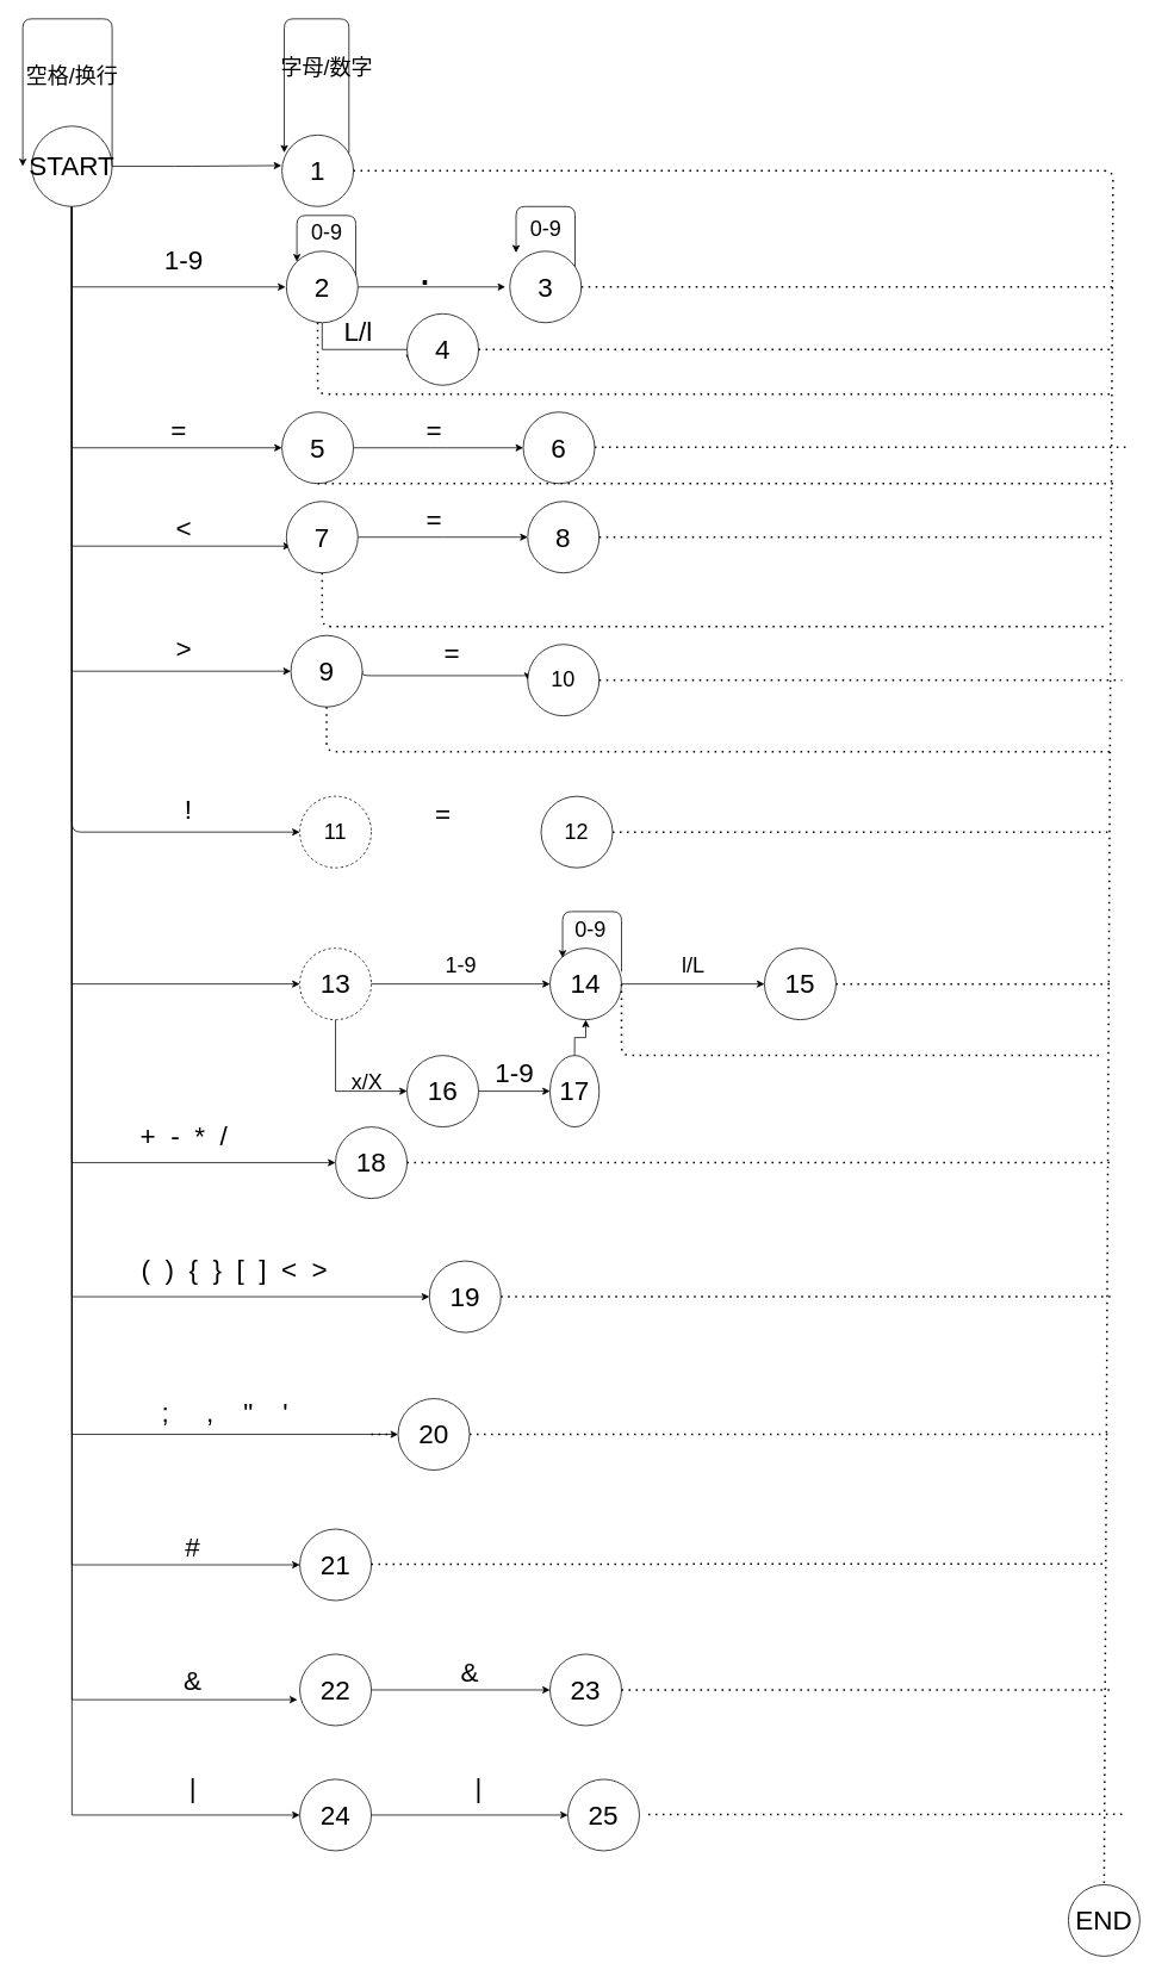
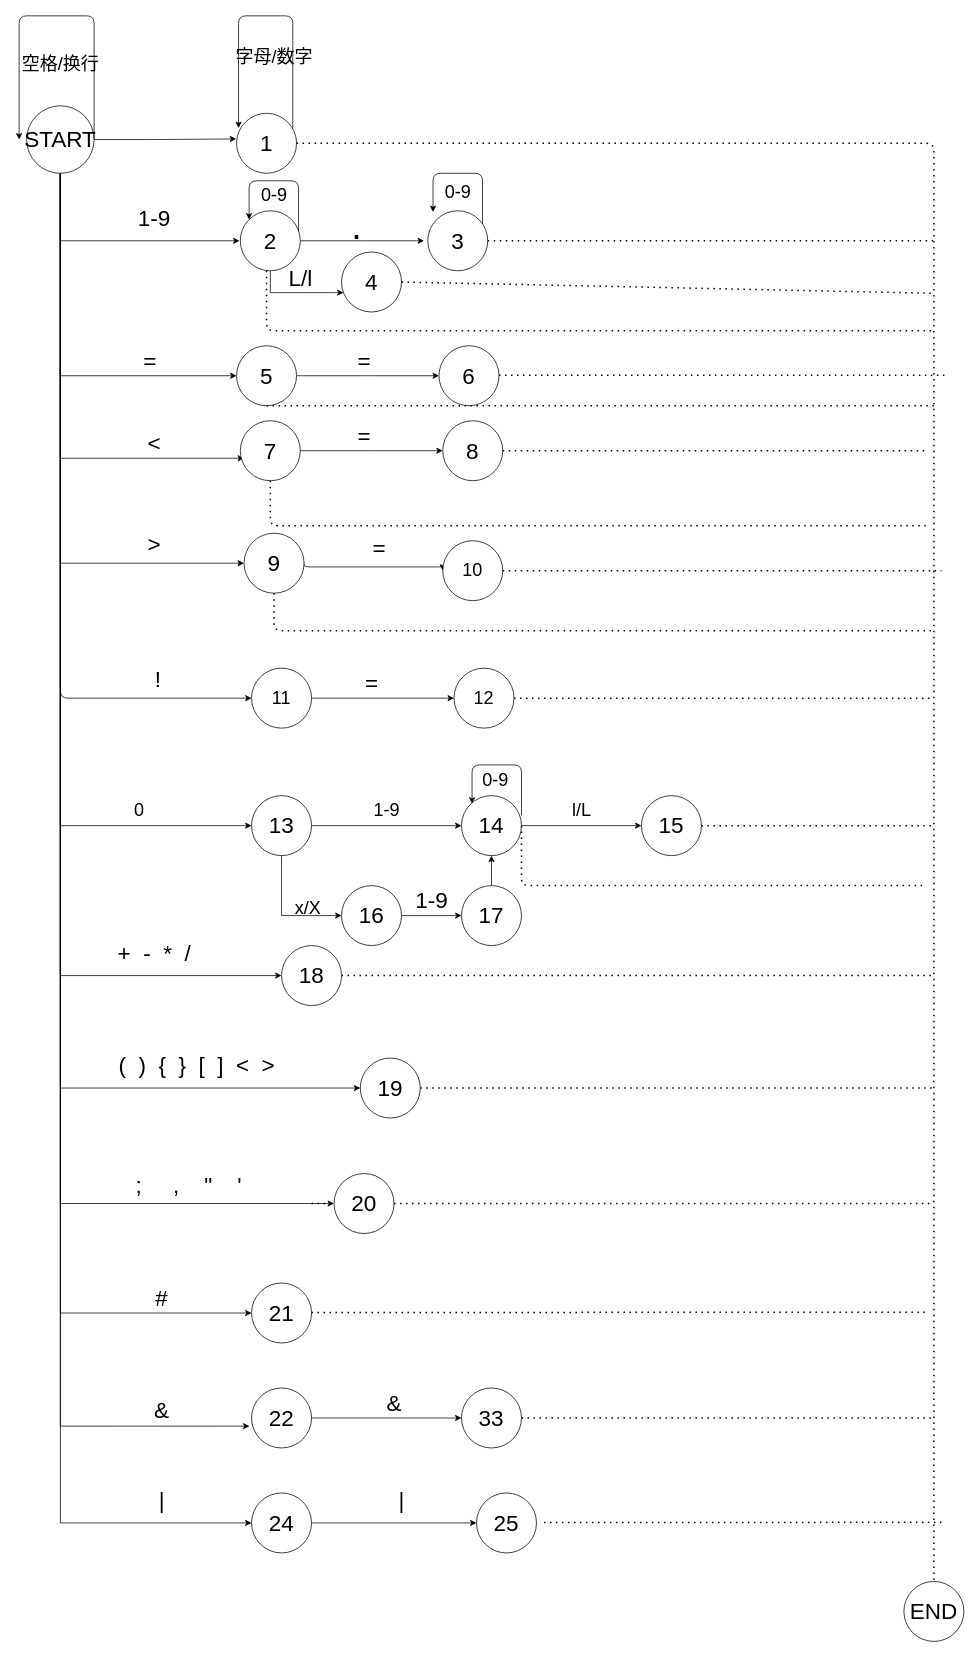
- <mxCell id="100" value="4" style="ellipse;whiteSpace=wrap;html=1;aspect=fixed;fontSize=30;" vertex="1" parent="1"><mxGeometry x="455" y="350" width="80" height="80" as="geometry" /></mxCell>
+ <mxCell id="100" value="4" style="ellipse;whiteSpace=wrap;html=1;aspect=fixed;fontSize=30;" vertex="1" parent="1"><mxGeometry x="455" y="335" width="80" height="80" as="geometry" /></mxCell>
- <mxCell id="49" value="11" style="ellipse;whiteSpace=wrap;html=1;aspect=fixed;fontSize=24;dashed=1;" parent="1" vertex="1"><mxGeometry x="335" y="890" width="80" height="80" as="geometry" /></mxCell>
+ <mxCell id="49" value="11" style="ellipse;whiteSpace=wrap;html=1;aspect=fixed;fontSize=24;" parent="1" vertex="1"><mxGeometry x="335" y="890" width="80" height="80" as="geometry" /></mxCell>
+ <mxCell id="48" style="edgeStyle=elbowEdgeStyle;orthogonalLoop=1;jettySize=auto;elbow=vertical;html=1;exitX=1;exitY=0.5;exitDx=0;exitDy=0;entryX=0;entryY=0.5;entryDx=0;entryDy=0;fontSize=24;" parent="1" source="49" target="50" edge="1"><mxGeometry relative="1" as="geometry" /></mxCell>
+ <mxCell id="61" value="&lt;font style=&quot;font-size: 24px&quot;&gt;0&lt;/font&gt;" style="text;html=1;align=center;verticalAlign=middle;resizable=0;points=[];autosize=1;" vertex="1" parent="1"><mxGeometry x="170" y="1070" width="30" height="20" as="geometry" /></mxCell>
- <mxCell id="60" value="&lt;font style=&quot;font-size: 30px&quot;&gt;13&lt;/font&gt;" style="ellipse;whiteSpace=wrap;html=1;aspect=fixed;dashed=1;" vertex="1" parent="1"><mxGeometry x="335" y="1060" width="80" height="80" as="geometry" /></mxCell>
+ <mxCell id="60" value="&lt;font style=&quot;font-size: 30px&quot;&gt;13&lt;/font&gt;" style="ellipse;whiteSpace=wrap;html=1;aspect=fixed;" vertex="1" parent="1"><mxGeometry x="335" y="1060" width="80" height="80" as="geometry" /></mxCell>
- <mxCell id="107" value="17" style="ellipse;whiteSpace=wrap;html=1;aspect=fixed;fontSize=30;" vertex="1" parent="1"><mxGeometry x="615" y="1180" width="55" height="80" as="geometry" /></mxCell>
+ <mxCell id="107" value="17" style="ellipse;whiteSpace=wrap;html=1;aspect=fixed;fontSize=30;" vertex="1" parent="1"><mxGeometry x="615" y="1180" width="80" height="80" as="geometry" /></mxCell>
- <mxCell id="83" value="23" style="ellipse;whiteSpace=wrap;html=1;aspect=fixed;fontSize=30;" vertex="1" parent="1"><mxGeometry x="615" y="1850" width="80" height="80" as="geometry" /></mxCell>
+ <mxCell id="83" value="33" style="ellipse;whiteSpace=wrap;html=1;aspect=fixed;fontSize=30;" vertex="1" parent="1"><mxGeometry x="615" y="1850" width="80" height="80" as="geometry" /></mxCell>
- <mxCell id="15" value="&lt;font style=&quot;font-size: 30px&quot;&gt;END&lt;/font&gt;" style="ellipse;whiteSpace=wrap;html=1;aspect=fixed;" parent="1" vertex="1"><mxGeometry x="1195" y="2108" width="80" height="80" as="geometry" /></mxCell>
+ <mxCell id="15" value="&lt;font style=&quot;font-size: 30px&quot;&gt;END&lt;/font&gt;" style="ellipse;whiteSpace=wrap;html=1;aspect=fixed;" parent="1" vertex="1"><mxGeometry x="1205" y="2108" width="80" height="80" as="geometry" /></mxCell>
